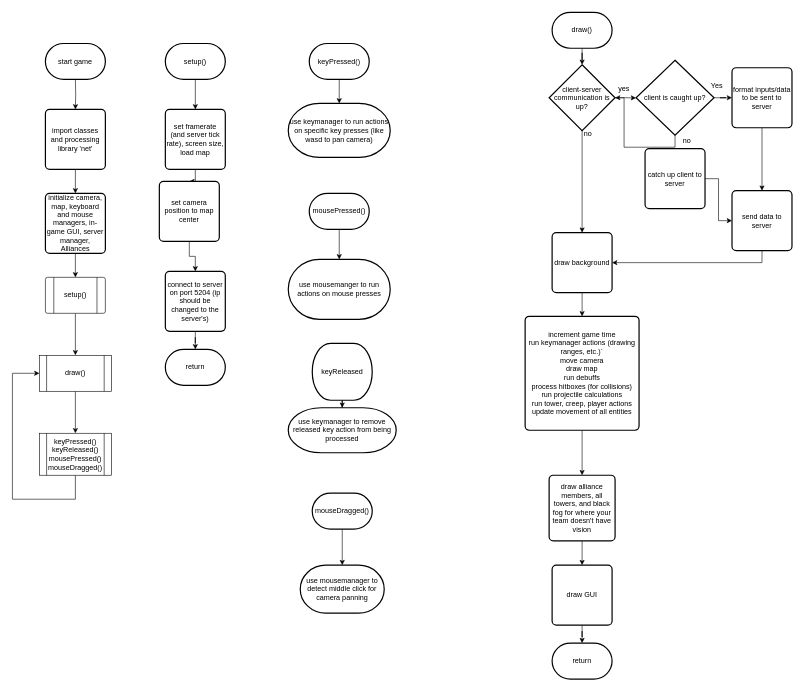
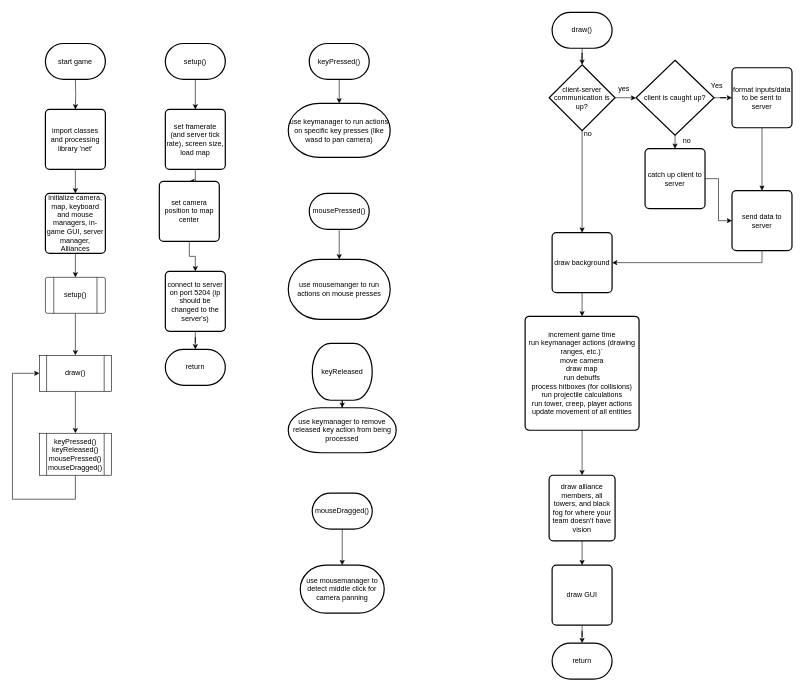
- <mxCell id="35" style="edgeStyle=orthogonalEdgeStyle;rounded=0;orthogonalLoop=1;jettySize=auto;html=1;exitX=0.5;exitY=1;exitDx=0;exitDy=0;exitPerimeter=0;" parent="1" source="36" target="21" edge="1"><mxGeometry relative="1" as="geometry" /></mxCell>
+ <mxCell id="35" style="edgeStyle=orthogonalEdgeStyle;rounded=0;orthogonalLoop=1;jettySize=auto;html=1;exitX=0.5;exitY=1;exitDx=0;exitDy=0;exitPerimeter=0;entryX=0.5;entryY=0;entryDx=0;entryDy=0;" parent="1" source="36" target="40" edge="1"><mxGeometry relative="1" as="geometry" /></mxCell>
